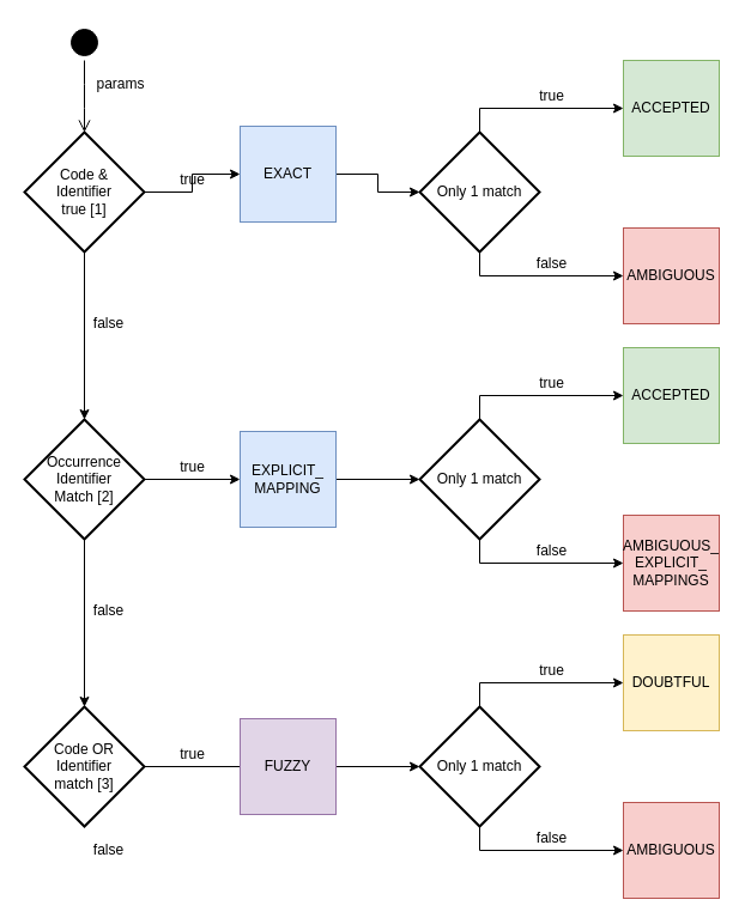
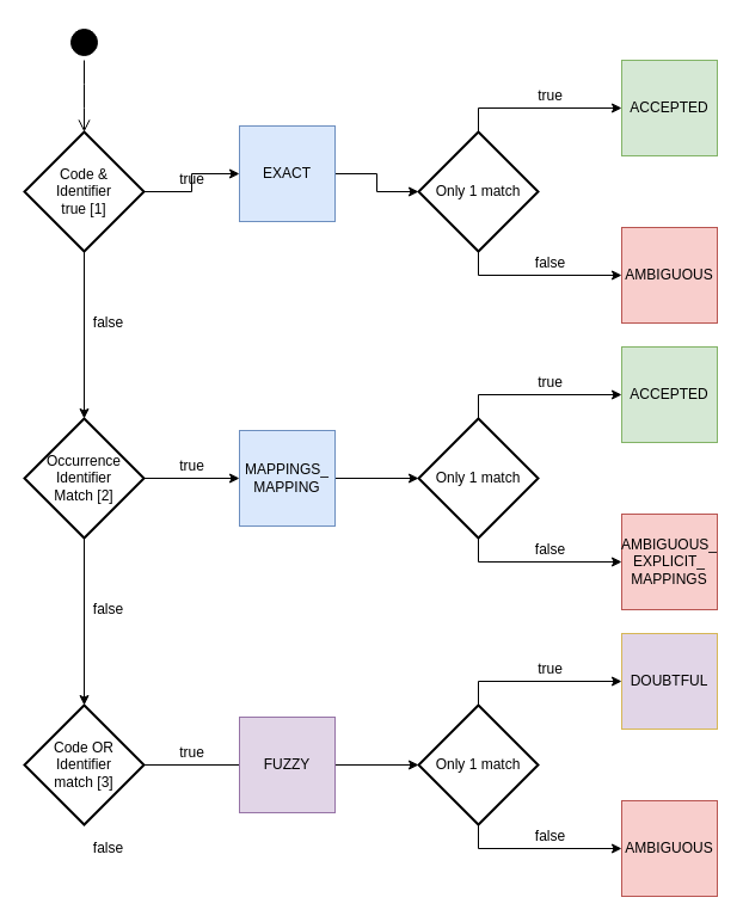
- <mxCell id="44" value="params" style="text;html=1;align=center;verticalAlign=middle;resizable=0;points=[];autosize=1;" parent="1" vertex="1"><mxGeometry x="70" y="60" width="60" height="20" as="geometry" /></mxCell>
- <mxCell id="16" value="EXPLICIT_&lt;br&gt;MAPPING" style="whiteSpace=wrap;html=1;aspect=fixed;fillColor=#dae8fc;strokeColor=#6c8ebf;" parent="1" vertex="1"><mxGeometry x="200" y="360" width="80" height="80" as="geometry" /></mxCell>
+ <mxCell id="16" value="MAPPINGS_&lt;br&gt;MAPPING" style="whiteSpace=wrap;html=1;aspect=fixed;fillColor=#dae8fc;strokeColor=#6c8ebf;" parent="1" vertex="1"><mxGeometry x="200" y="360" width="80" height="80" as="geometry" /></mxCell>
- <mxCell id="29" value="DOUBTFUL" style="whiteSpace=wrap;html=1;aspect=fixed;fillColor=#fff2cc;strokeColor=#d6b656;" parent="1" vertex="1"><mxGeometry x="520" y="530" width="80" height="80" as="geometry" /></mxCell>
+ <mxCell id="29" value="DOUBTFUL" style="whiteSpace=wrap;html=1;aspect=fixed;fillColor=#e1d5e7;strokeColor=#d6b656;" parent="1" vertex="1"><mxGeometry x="520" y="530" width="80" height="80" as="geometry" /></mxCell>
